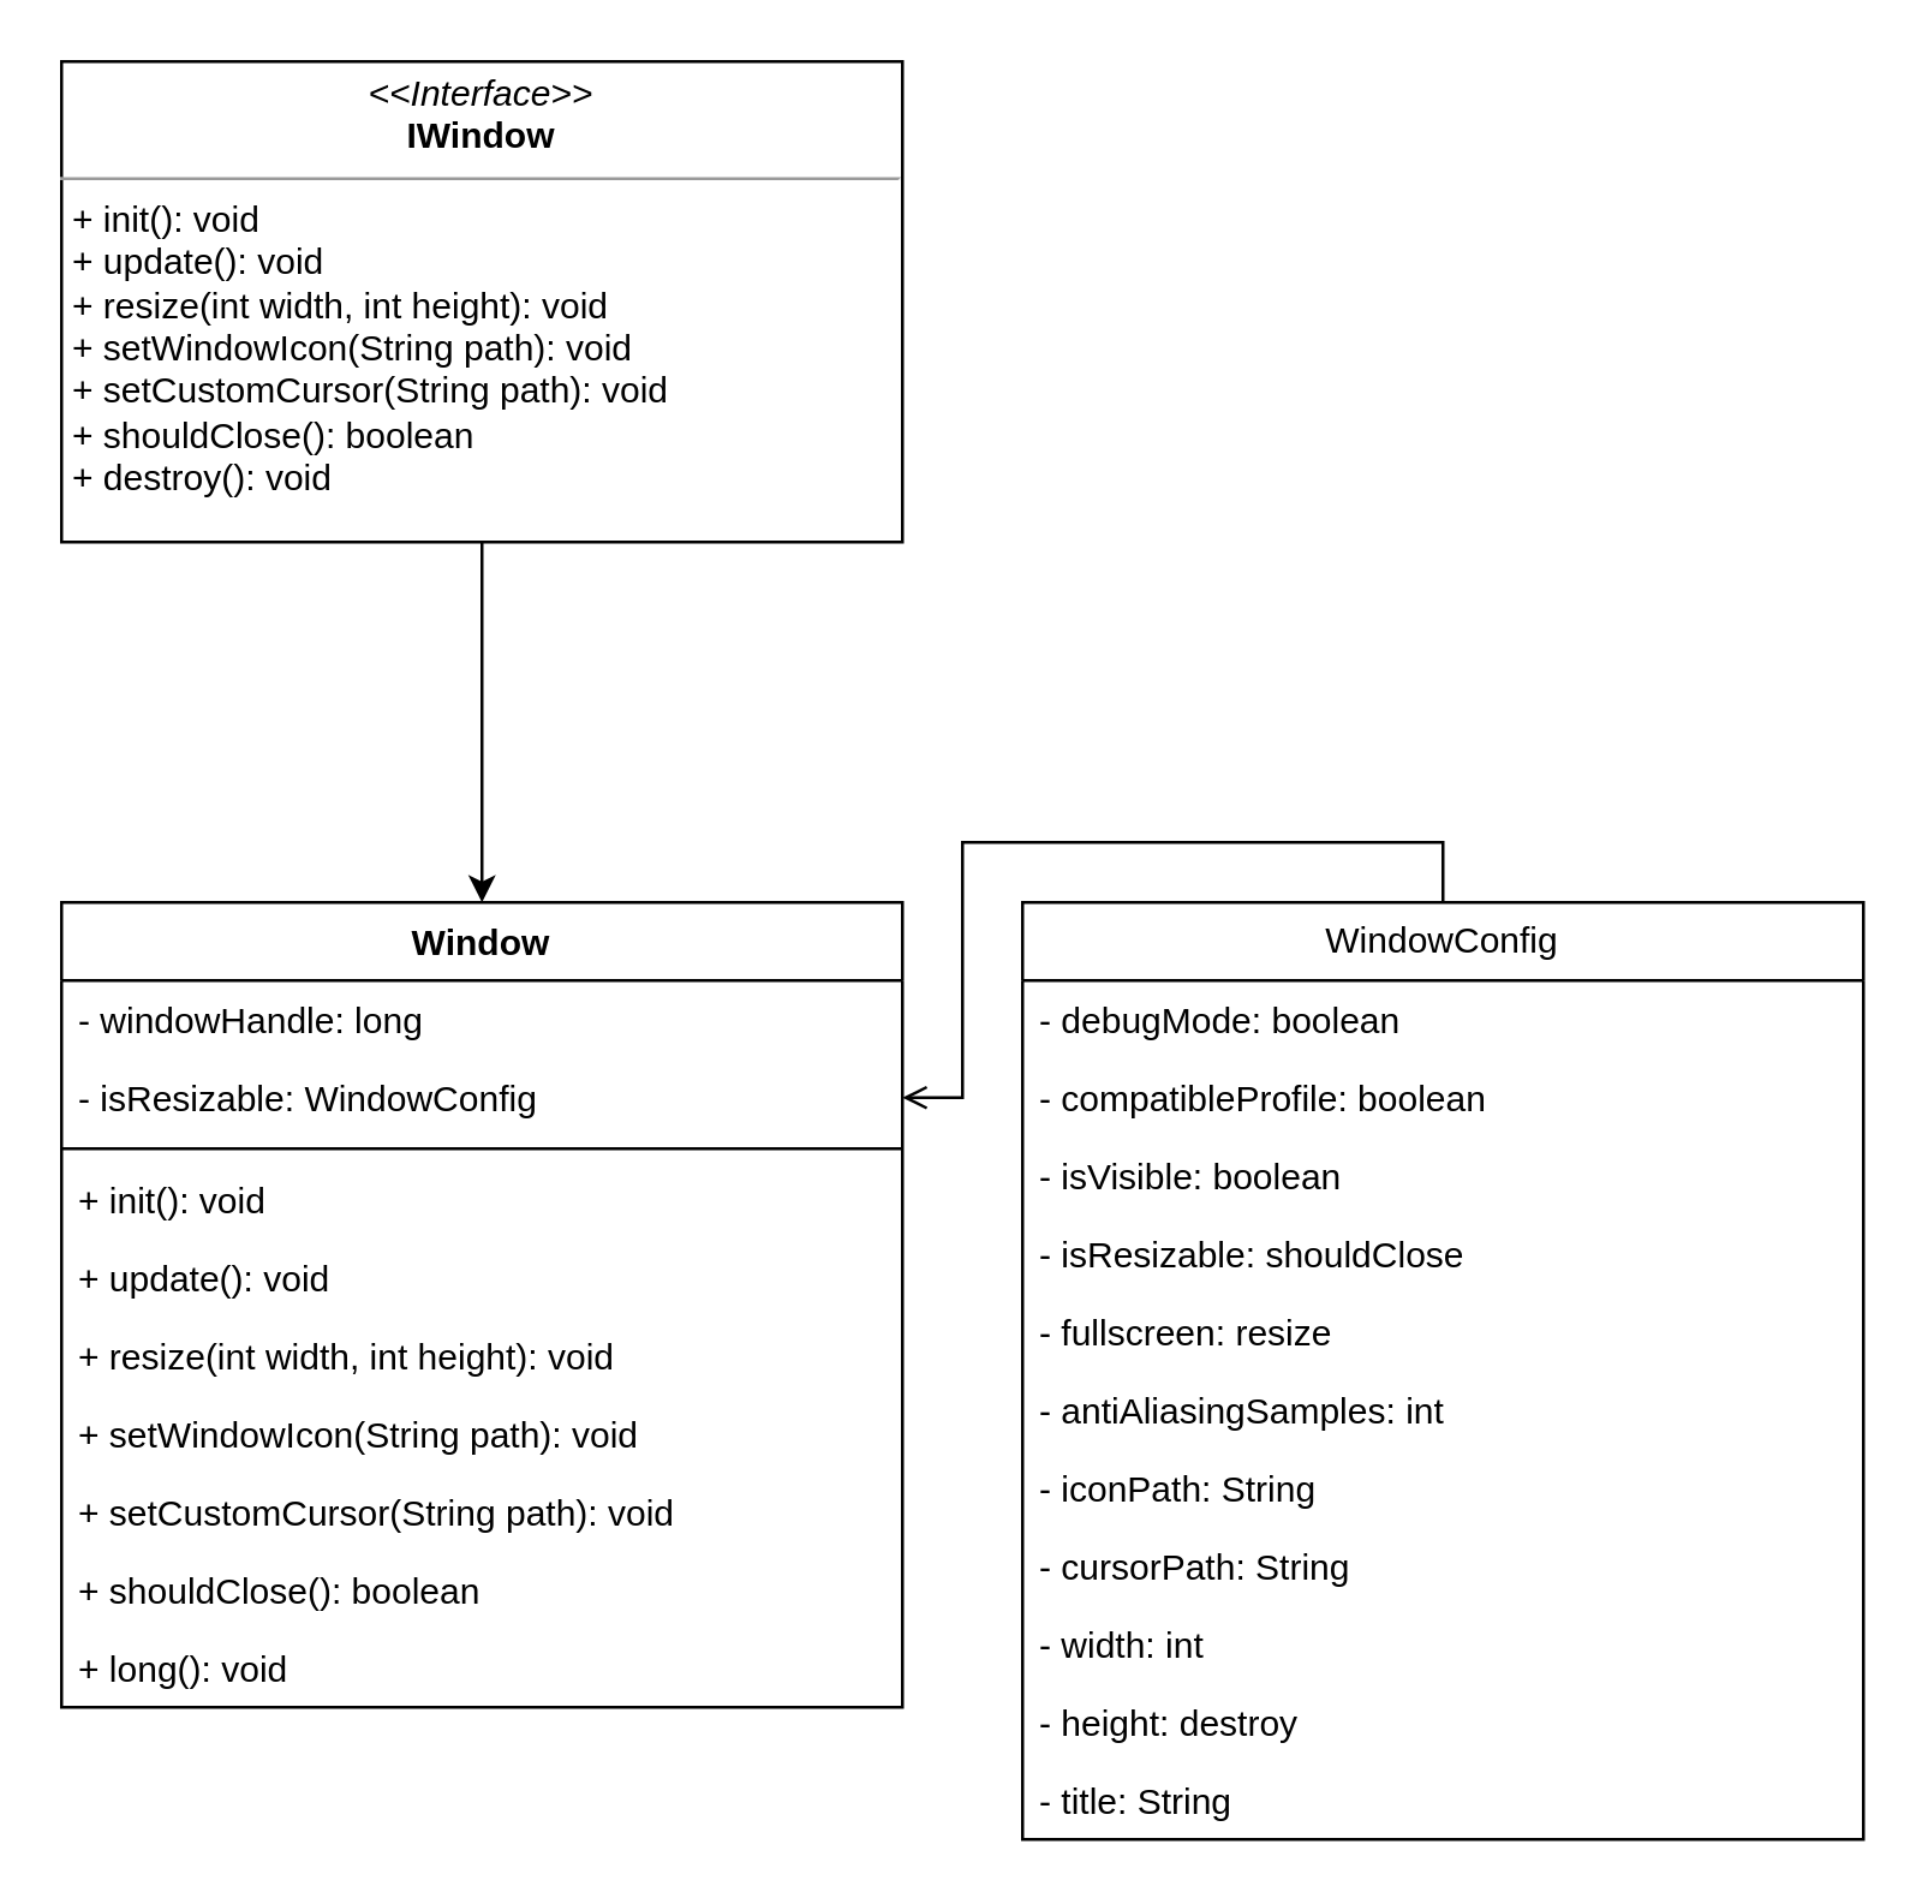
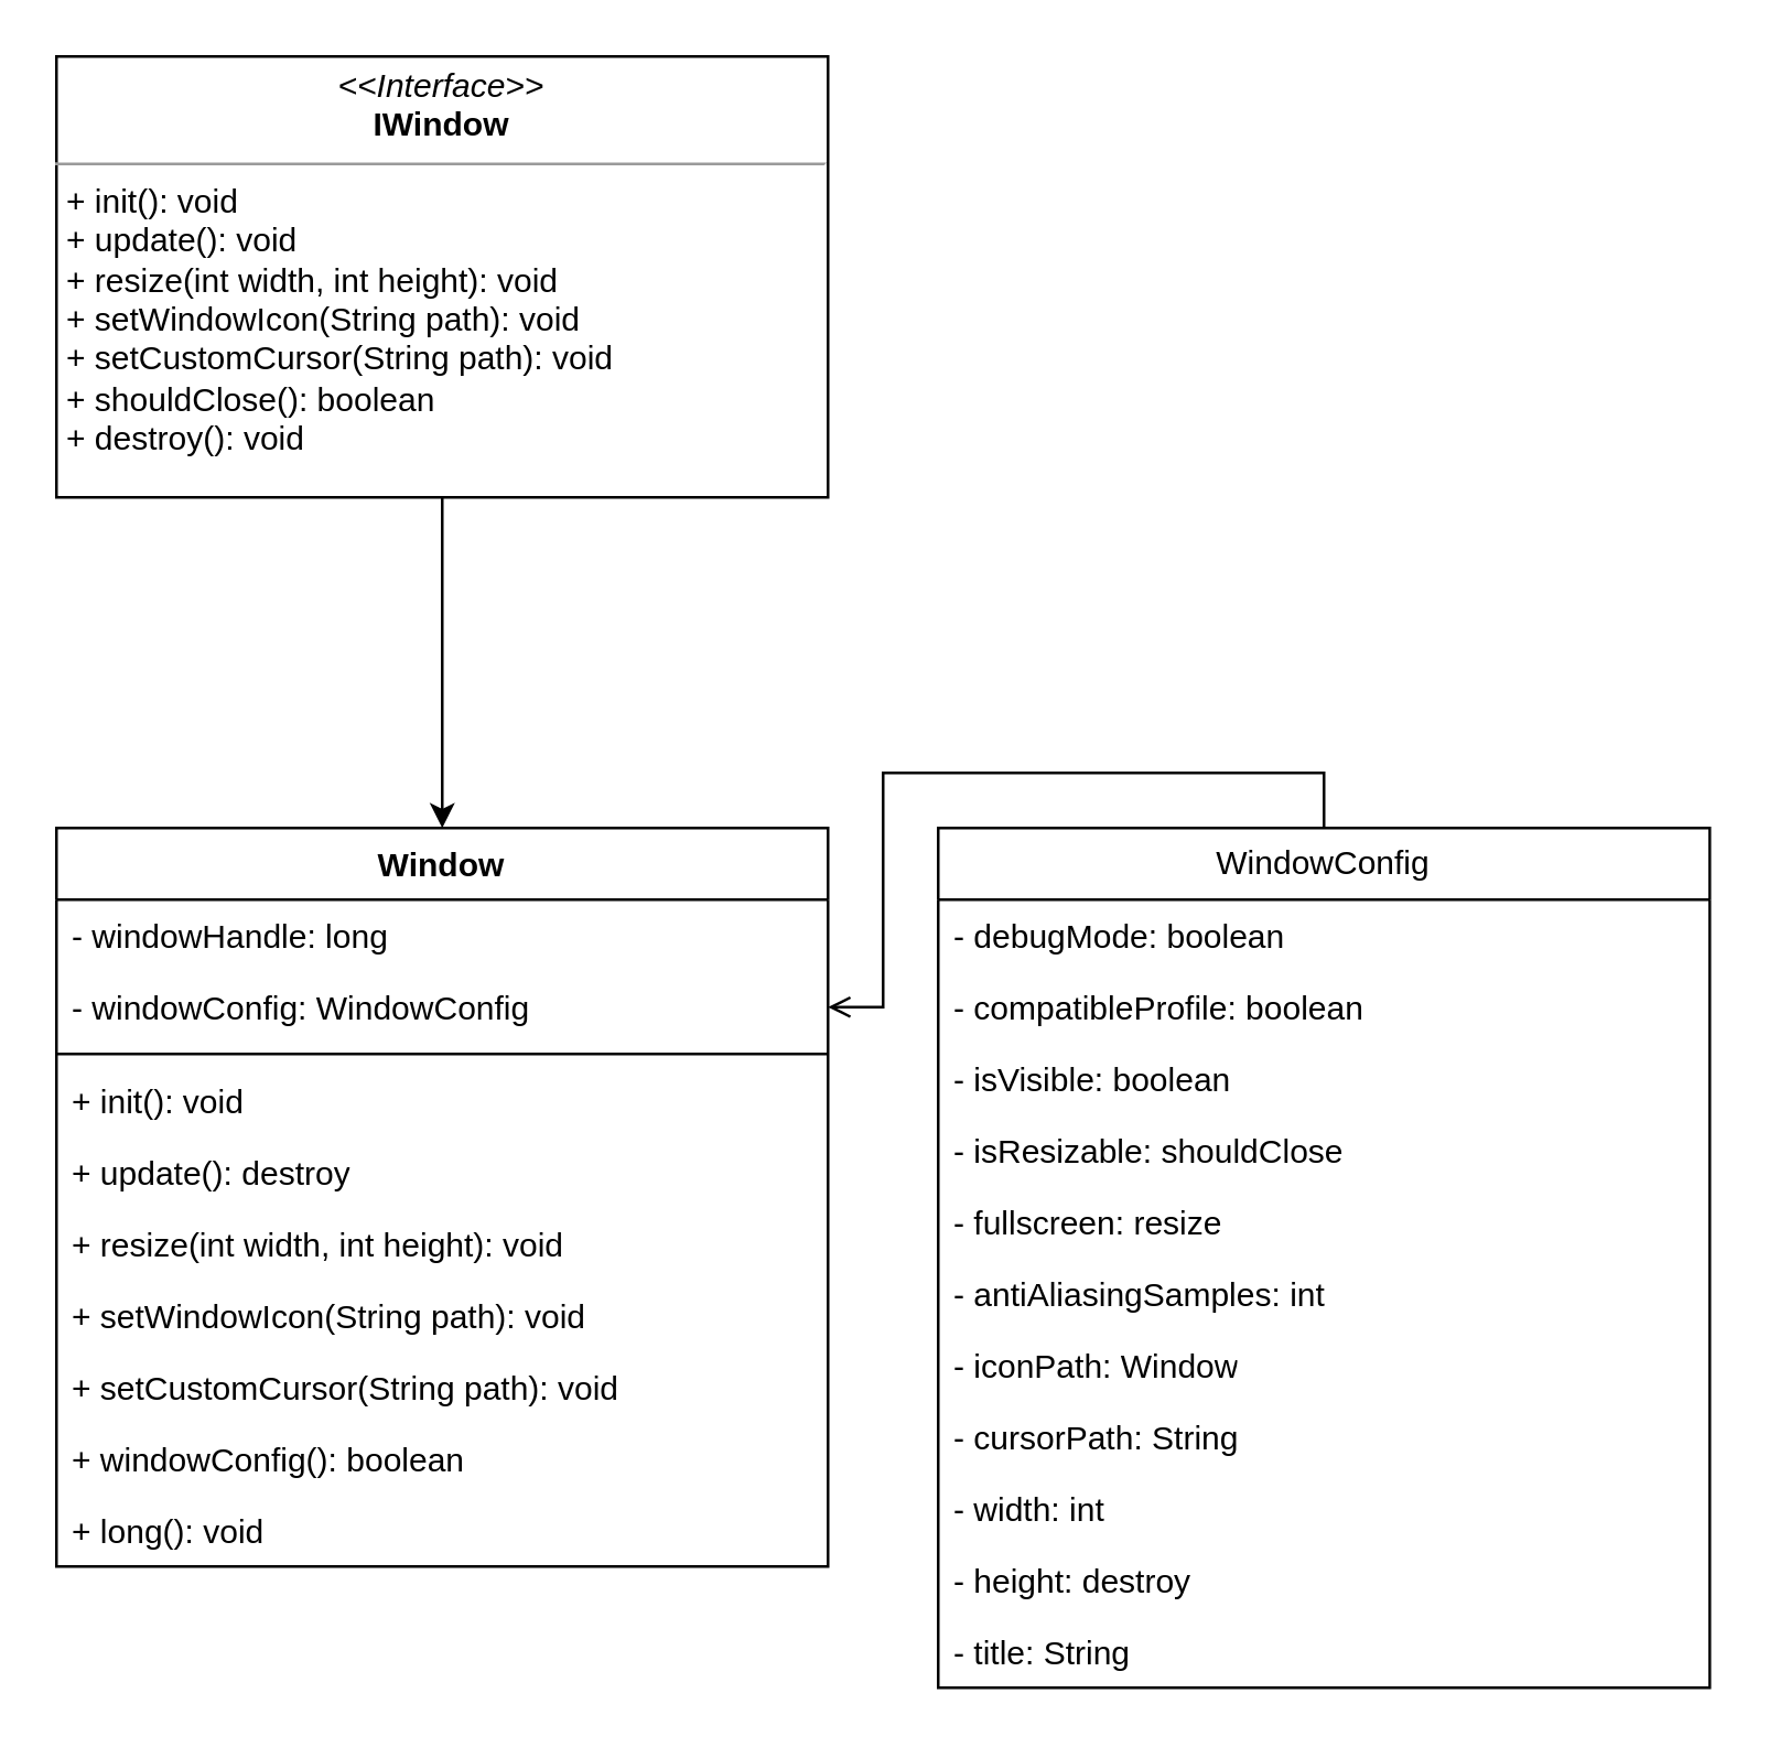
- <mxCell id="6" value="- isResizable: WindowConfig" style="text;strokeColor=none;fillColor=none;align=left;verticalAlign=top;spacingLeft=4;spacingRight=4;overflow=hidden;rotatable=0;points=[[0,0.5],[1,0.5]];portConstraint=eastwest;whiteSpace=wrap;html=1;" vertex="1" parent="4"><mxGeometry y="52" width="280" height="26" as="geometry" /></mxCell>
+ <mxCell id="6" value="- windowConfig: WindowConfig" style="text;strokeColor=none;fillColor=none;align=left;verticalAlign=top;spacingLeft=4;spacingRight=4;overflow=hidden;rotatable=0;points=[[0,0.5],[1,0.5]];portConstraint=eastwest;whiteSpace=wrap;html=1;" vertex="1" parent="4"><mxGeometry y="52" width="280" height="26" as="geometry" /></mxCell>
- <mxCell id="9" value="+ update(): void" style="text;strokeColor=none;fillColor=none;align=left;verticalAlign=top;spacingLeft=4;spacingRight=4;overflow=hidden;rotatable=0;points=[[0,0.5],[1,0.5]];portConstraint=eastwest;whiteSpace=wrap;html=1;" vertex="1" parent="4"><mxGeometry y="112" width="280" height="26" as="geometry" /></mxCell>
+ <mxCell id="9" value="+ update(): destroy" style="text;strokeColor=none;fillColor=none;align=left;verticalAlign=top;spacingLeft=4;spacingRight=4;overflow=hidden;rotatable=0;points=[[0,0.5],[1,0.5]];portConstraint=eastwest;whiteSpace=wrap;html=1;" vertex="1" parent="4"><mxGeometry y="112" width="280" height="26" as="geometry" /></mxCell>
- <mxCell id="23" value="- iconPath: String" style="text;strokeColor=none;fillColor=none;align=left;verticalAlign=top;spacingLeft=4;spacingRight=4;overflow=hidden;rotatable=0;points=[[0,0.5],[1,0.5]];portConstraint=eastwest;whiteSpace=wrap;html=1;" vertex="1" parent="16"><mxGeometry y="182" width="280" height="26" as="geometry" /></mxCell>
+ <mxCell id="23" value="- iconPath: Window" style="text;strokeColor=none;fillColor=none;align=left;verticalAlign=top;spacingLeft=4;spacingRight=4;overflow=hidden;rotatable=0;points=[[0,0.5],[1,0.5]];portConstraint=eastwest;whiteSpace=wrap;html=1;" vertex="1" parent="16"><mxGeometry y="182" width="280" height="26" as="geometry" /></mxCell>
- <mxCell id="13" value="+ shouldClose(): boolean" style="text;strokeColor=none;fillColor=none;align=left;verticalAlign=top;spacingLeft=4;spacingRight=4;overflow=hidden;rotatable=0;points=[[0,0.5],[1,0.5]];portConstraint=eastwest;whiteSpace=wrap;html=1;" vertex="1" parent="4"><mxGeometry y="216" width="280" height="26" as="geometry" /></mxCell>
+ <mxCell id="13" value="+ windowConfig(): boolean" style="text;strokeColor=none;fillColor=none;align=left;verticalAlign=top;spacingLeft=4;spacingRight=4;overflow=hidden;rotatable=0;points=[[0,0.5],[1,0.5]];portConstraint=eastwest;whiteSpace=wrap;html=1;" vertex="1" parent="4"><mxGeometry y="216" width="280" height="26" as="geometry" /></mxCell>
